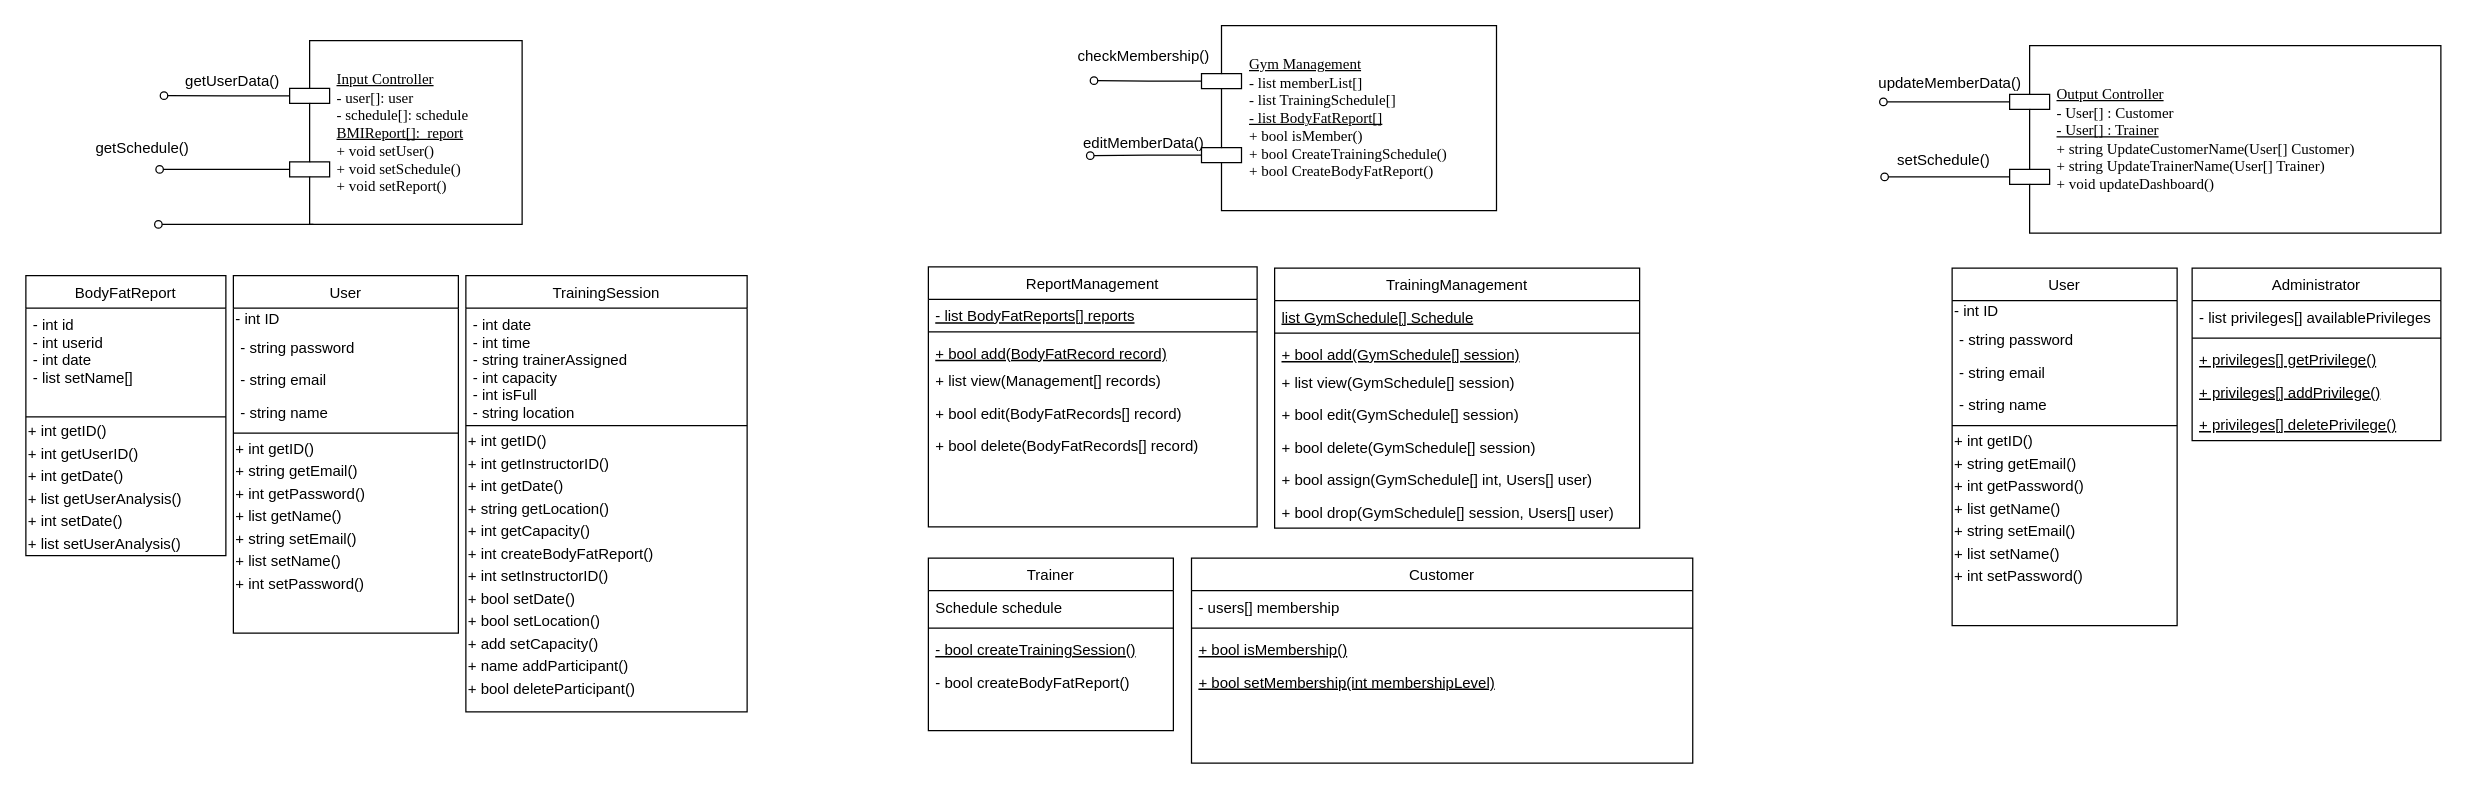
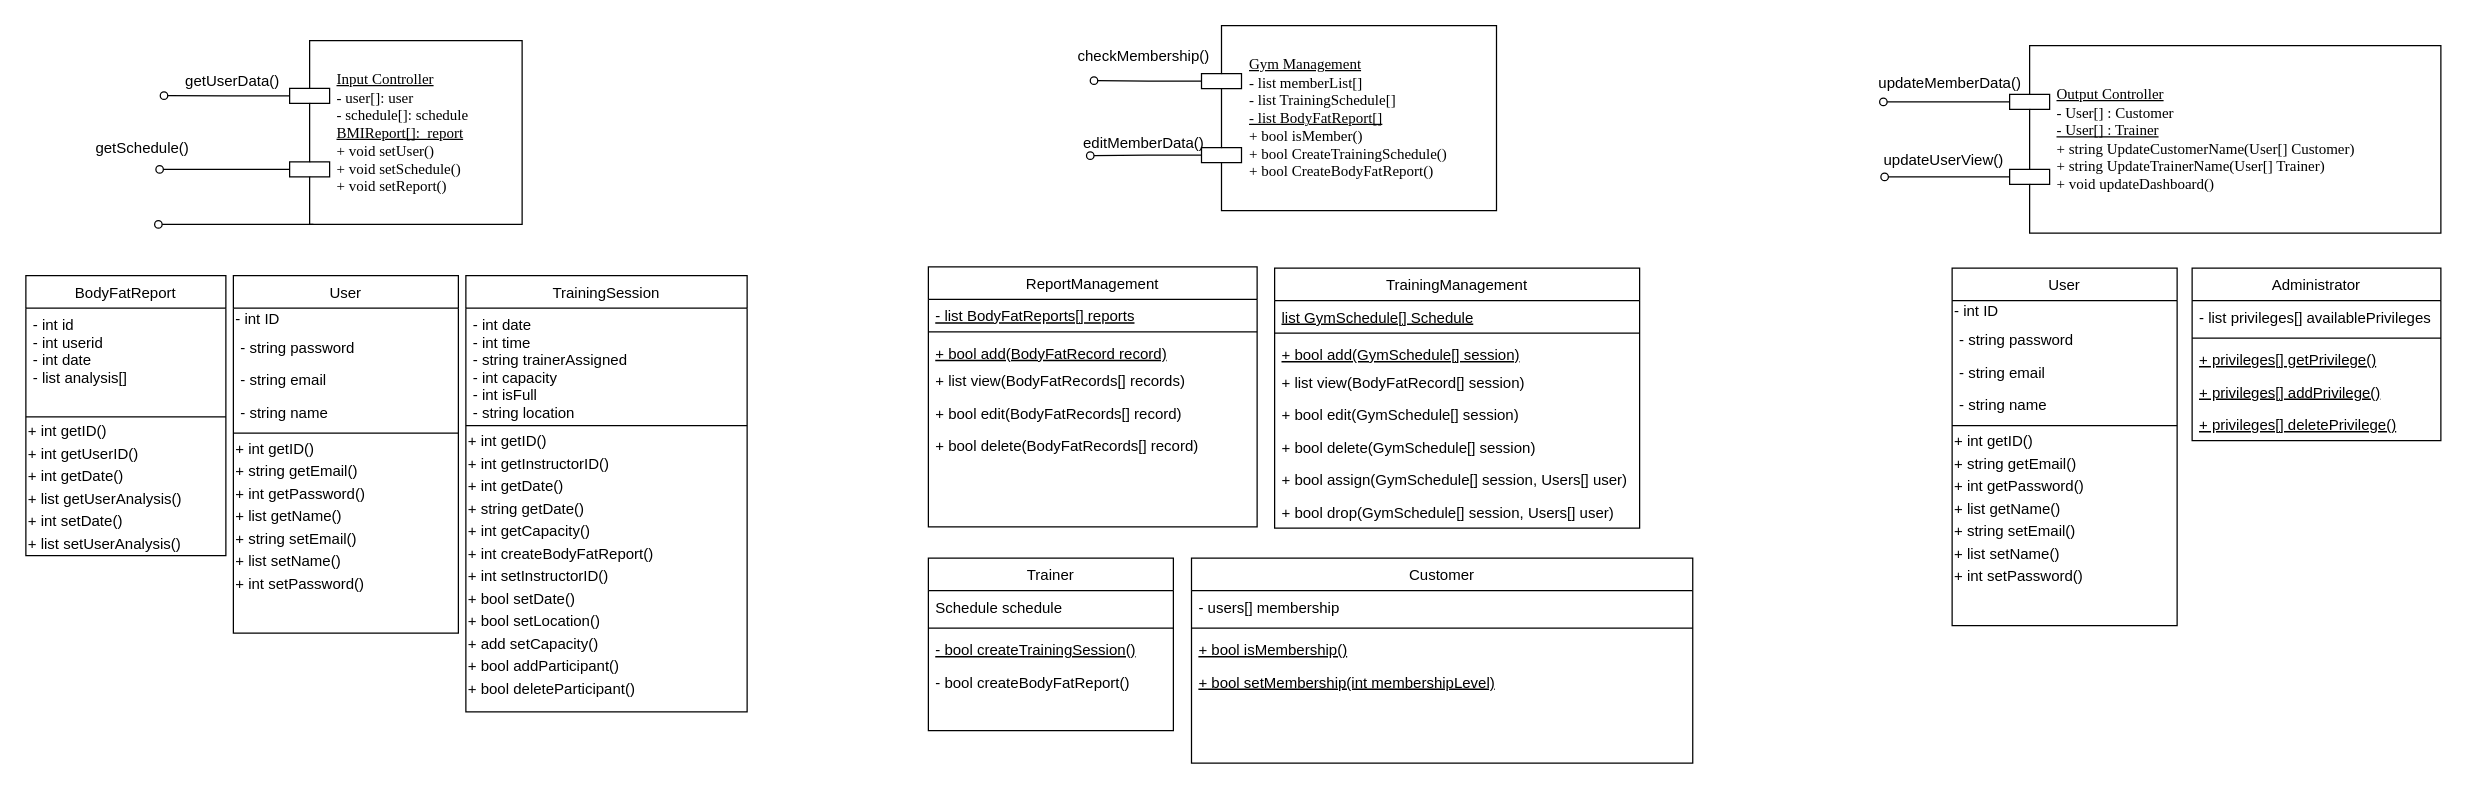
- <mxCell id="16" value="setSchedule()" style="text;html=1;align=center;verticalAlign=middle;resizable=0;points=[];autosize=1;" parent="1" vertex="1"><mxGeometry x="1501" y="119" width="106" height="18" as="geometry" /></mxCell>
+ <mxCell id="16" value="updateUserView()" style="text;html=1;align=center;verticalAlign=middle;resizable=0;points=[];autosize=1;" parent="1" vertex="1"><mxGeometry x="1501" y="119" width="106" height="18" as="geometry" /></mxCell>
- <mxCell id="19" value="- int id&#10;- int userid&#10;- int date&#10;- list setName[]" style="text;align=left;verticalAlign=top;spacingLeft=4;spacingRight=4;overflow=hidden;rotatable=0;points=[[0,0.5],[1,0.5]];portConstraint=eastwest;" vertex="1" parent="18"><mxGeometry y="26" width="160" height="84" as="geometry" /></mxCell>
+ <mxCell id="19" value="- int id&#10;- int userid&#10;- int date&#10;- list analysis[]" style="text;align=left;verticalAlign=top;spacingLeft=4;spacingRight=4;overflow=hidden;rotatable=0;points=[[0,0.5],[1,0.5]];portConstraint=eastwest;" vertex="1" parent="18"><mxGeometry y="26" width="160" height="84" as="geometry" /></mxCell>
- <mxCell id="59" value="+ list view(Management[] records)" style="text;align=left;verticalAlign=top;spacingLeft=4;spacingRight=4;overflow=hidden;rotatable=0;points=[[0,0.5],[1,0.5]];portConstraint=eastwest;" vertex="1" parent="55"><mxGeometry y="78" width="263" height="26" as="geometry" /></mxCell>
+ <mxCell id="59" value="+ list view(BodyFatRecords[] records)" style="text;align=left;verticalAlign=top;spacingLeft=4;spacingRight=4;overflow=hidden;rotatable=0;points=[[0,0.5],[1,0.5]];portConstraint=eastwest;" vertex="1" parent="55"><mxGeometry y="78" width="263" height="26" as="geometry" /></mxCell>
- <mxCell id="71" value="+ list view(GymSchedule[] session)" style="text;align=left;verticalAlign=top;spacingLeft=4;spacingRight=4;overflow=hidden;rotatable=0;points=[[0,0.5],[1,0.5]];portConstraint=eastwest;" vertex="1" parent="67"><mxGeometry y="78" width="292" height="26" as="geometry" /></mxCell>
+ <mxCell id="71" value="+ list view(BodyFatRecord[] session)" style="text;align=left;verticalAlign=top;spacingLeft=4;spacingRight=4;overflow=hidden;rotatable=0;points=[[0,0.5],[1,0.5]];portConstraint=eastwest;" vertex="1" parent="67"><mxGeometry y="78" width="292" height="26" as="geometry" /></mxCell>
- <mxCell id="74" value="+ bool assign(GymSchedule[] int, Users[] user)" style="text;align=left;verticalAlign=top;spacingLeft=4;spacingRight=4;overflow=hidden;rotatable=0;points=[[0,0.5],[1,0.5]];portConstraint=eastwest;" vertex="1" parent="67"><mxGeometry y="156" width="292" height="26" as="geometry" /></mxCell>
+ <mxCell id="74" value="+ bool assign(GymSchedule[] session, Users[] user)" style="text;align=left;verticalAlign=top;spacingLeft=4;spacingRight=4;overflow=hidden;rotatable=0;points=[[0,0.5],[1,0.5]];portConstraint=eastwest;" vertex="1" parent="67"><mxGeometry y="156" width="292" height="26" as="geometry" /></mxCell>
- <mxCell id="46" value="+ string getLocation()" style="text;html=1;align=left;verticalAlign=middle;resizable=0;points=[];autosize=1;" vertex="1" parent="40"><mxGeometry y="178" width="225" height="18" as="geometry" /></mxCell>
+ <mxCell id="46" value="+ string getDate()" style="text;html=1;align=left;verticalAlign=middle;resizable=0;points=[];autosize=1;" vertex="1" parent="40"><mxGeometry y="178" width="225" height="18" as="geometry" /></mxCell>
- <mxCell id="53" value="+ name addParticipant()" style="text;html=1;align=left;verticalAlign=middle;resizable=0;points=[];autosize=1;" vertex="1" parent="40"><mxGeometry y="304" width="225" height="18" as="geometry" /></mxCell>
+ <mxCell id="53" value="+ bool addParticipant()" style="text;html=1;align=left;verticalAlign=middle;resizable=0;points=[];autosize=1;" vertex="1" parent="40"><mxGeometry y="304" width="225" height="18" as="geometry" /></mxCell>
